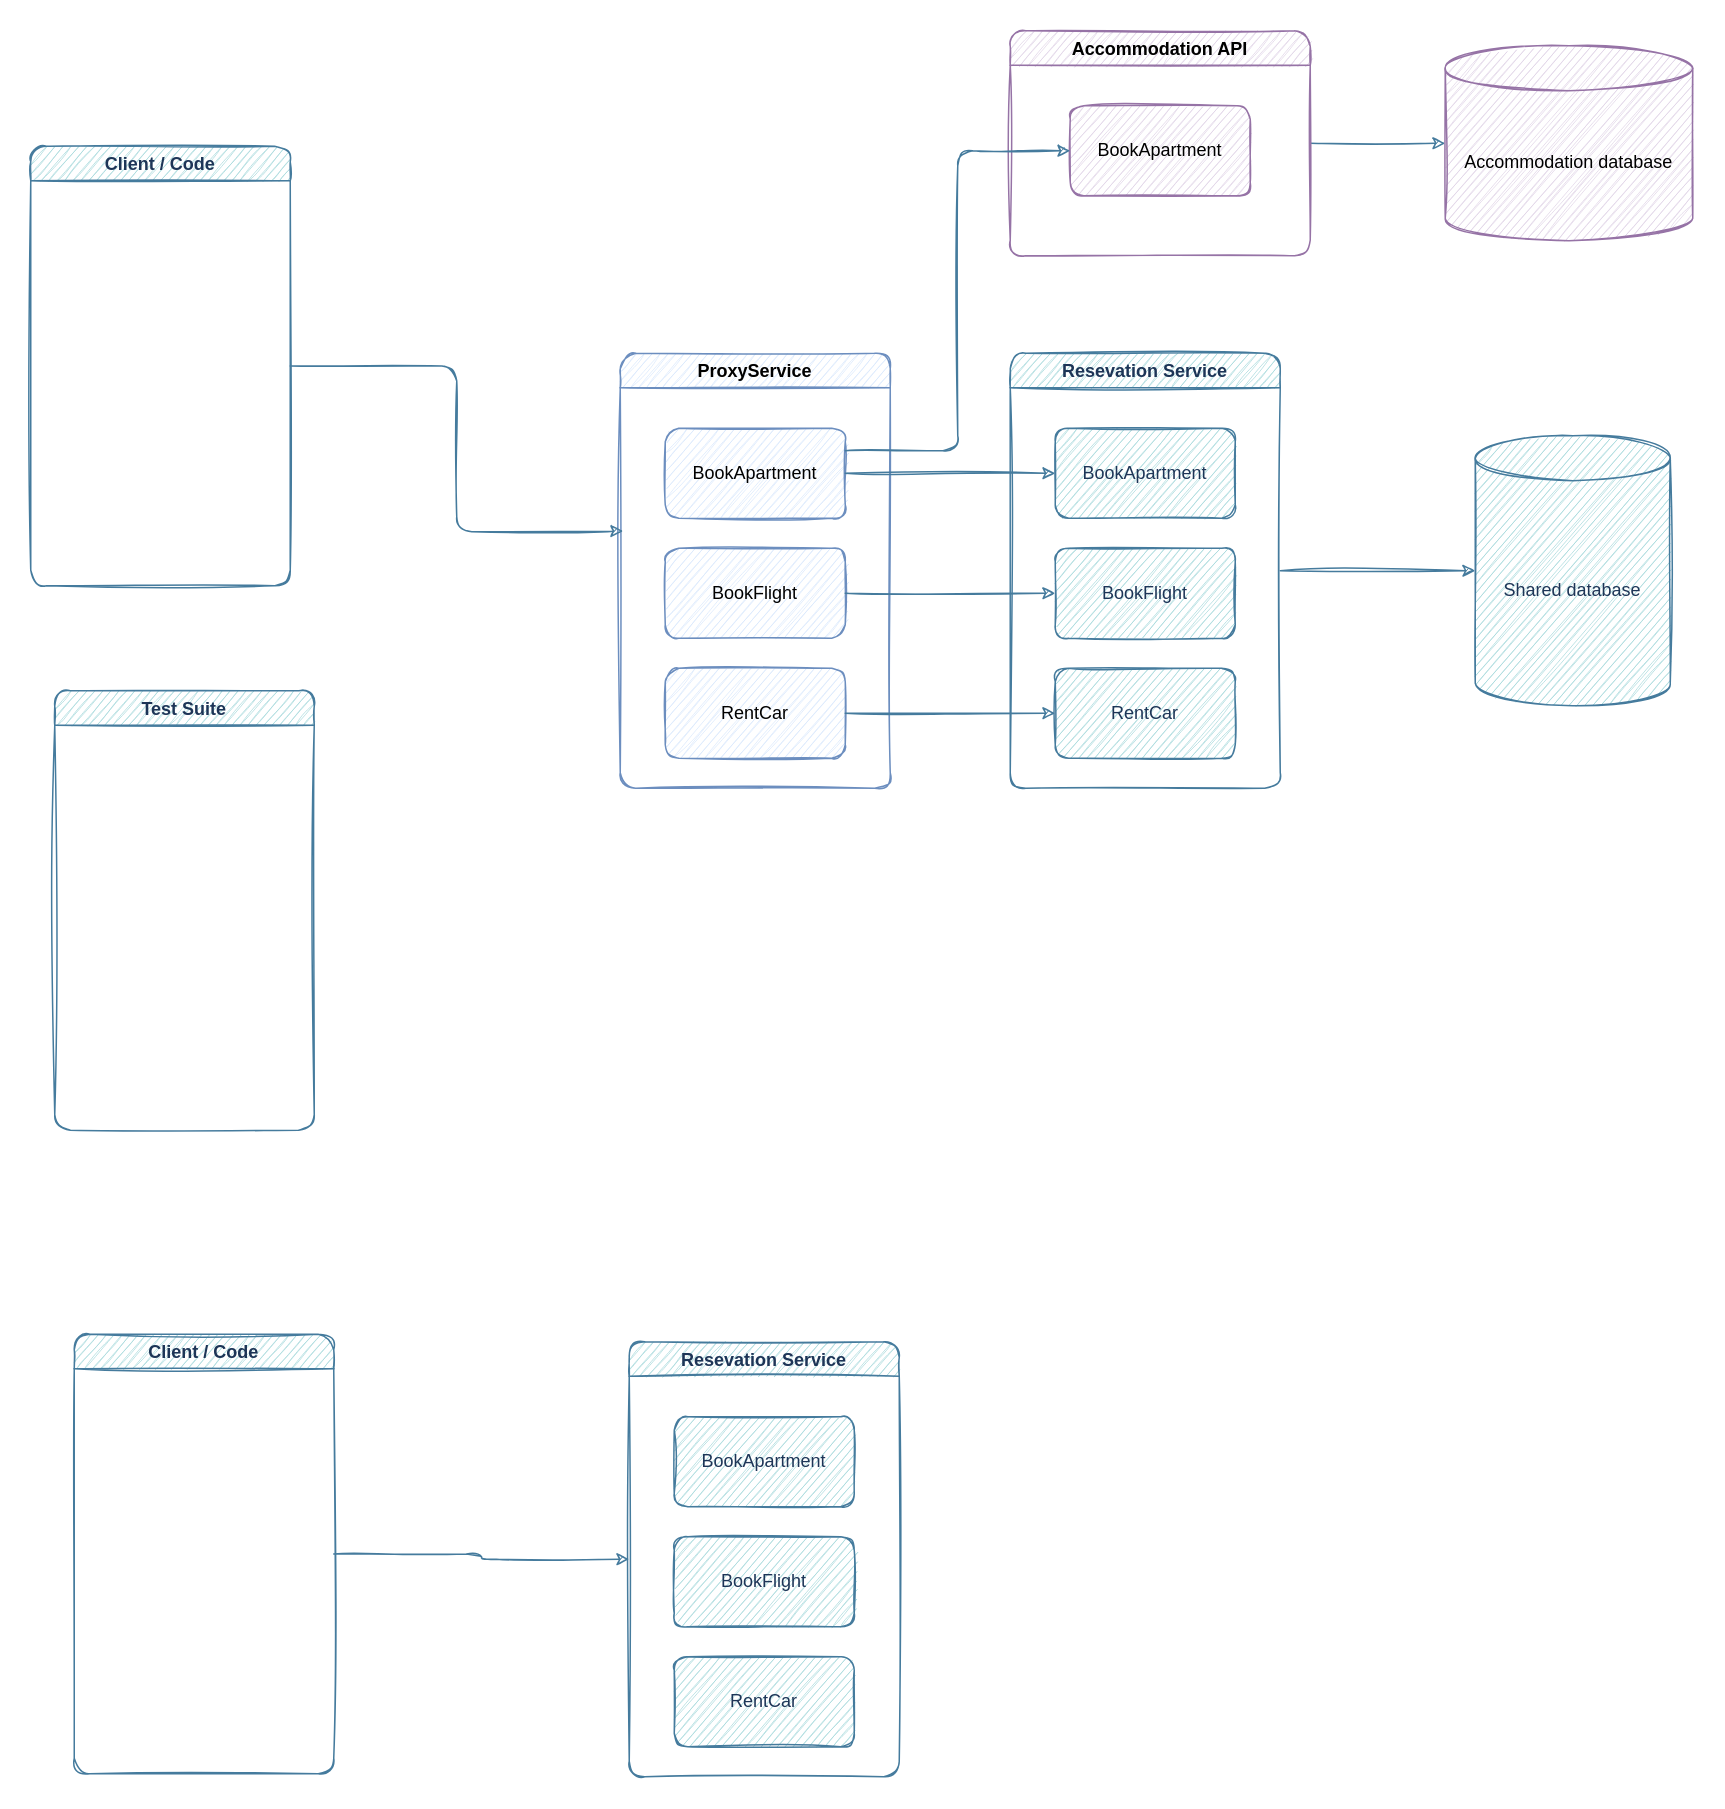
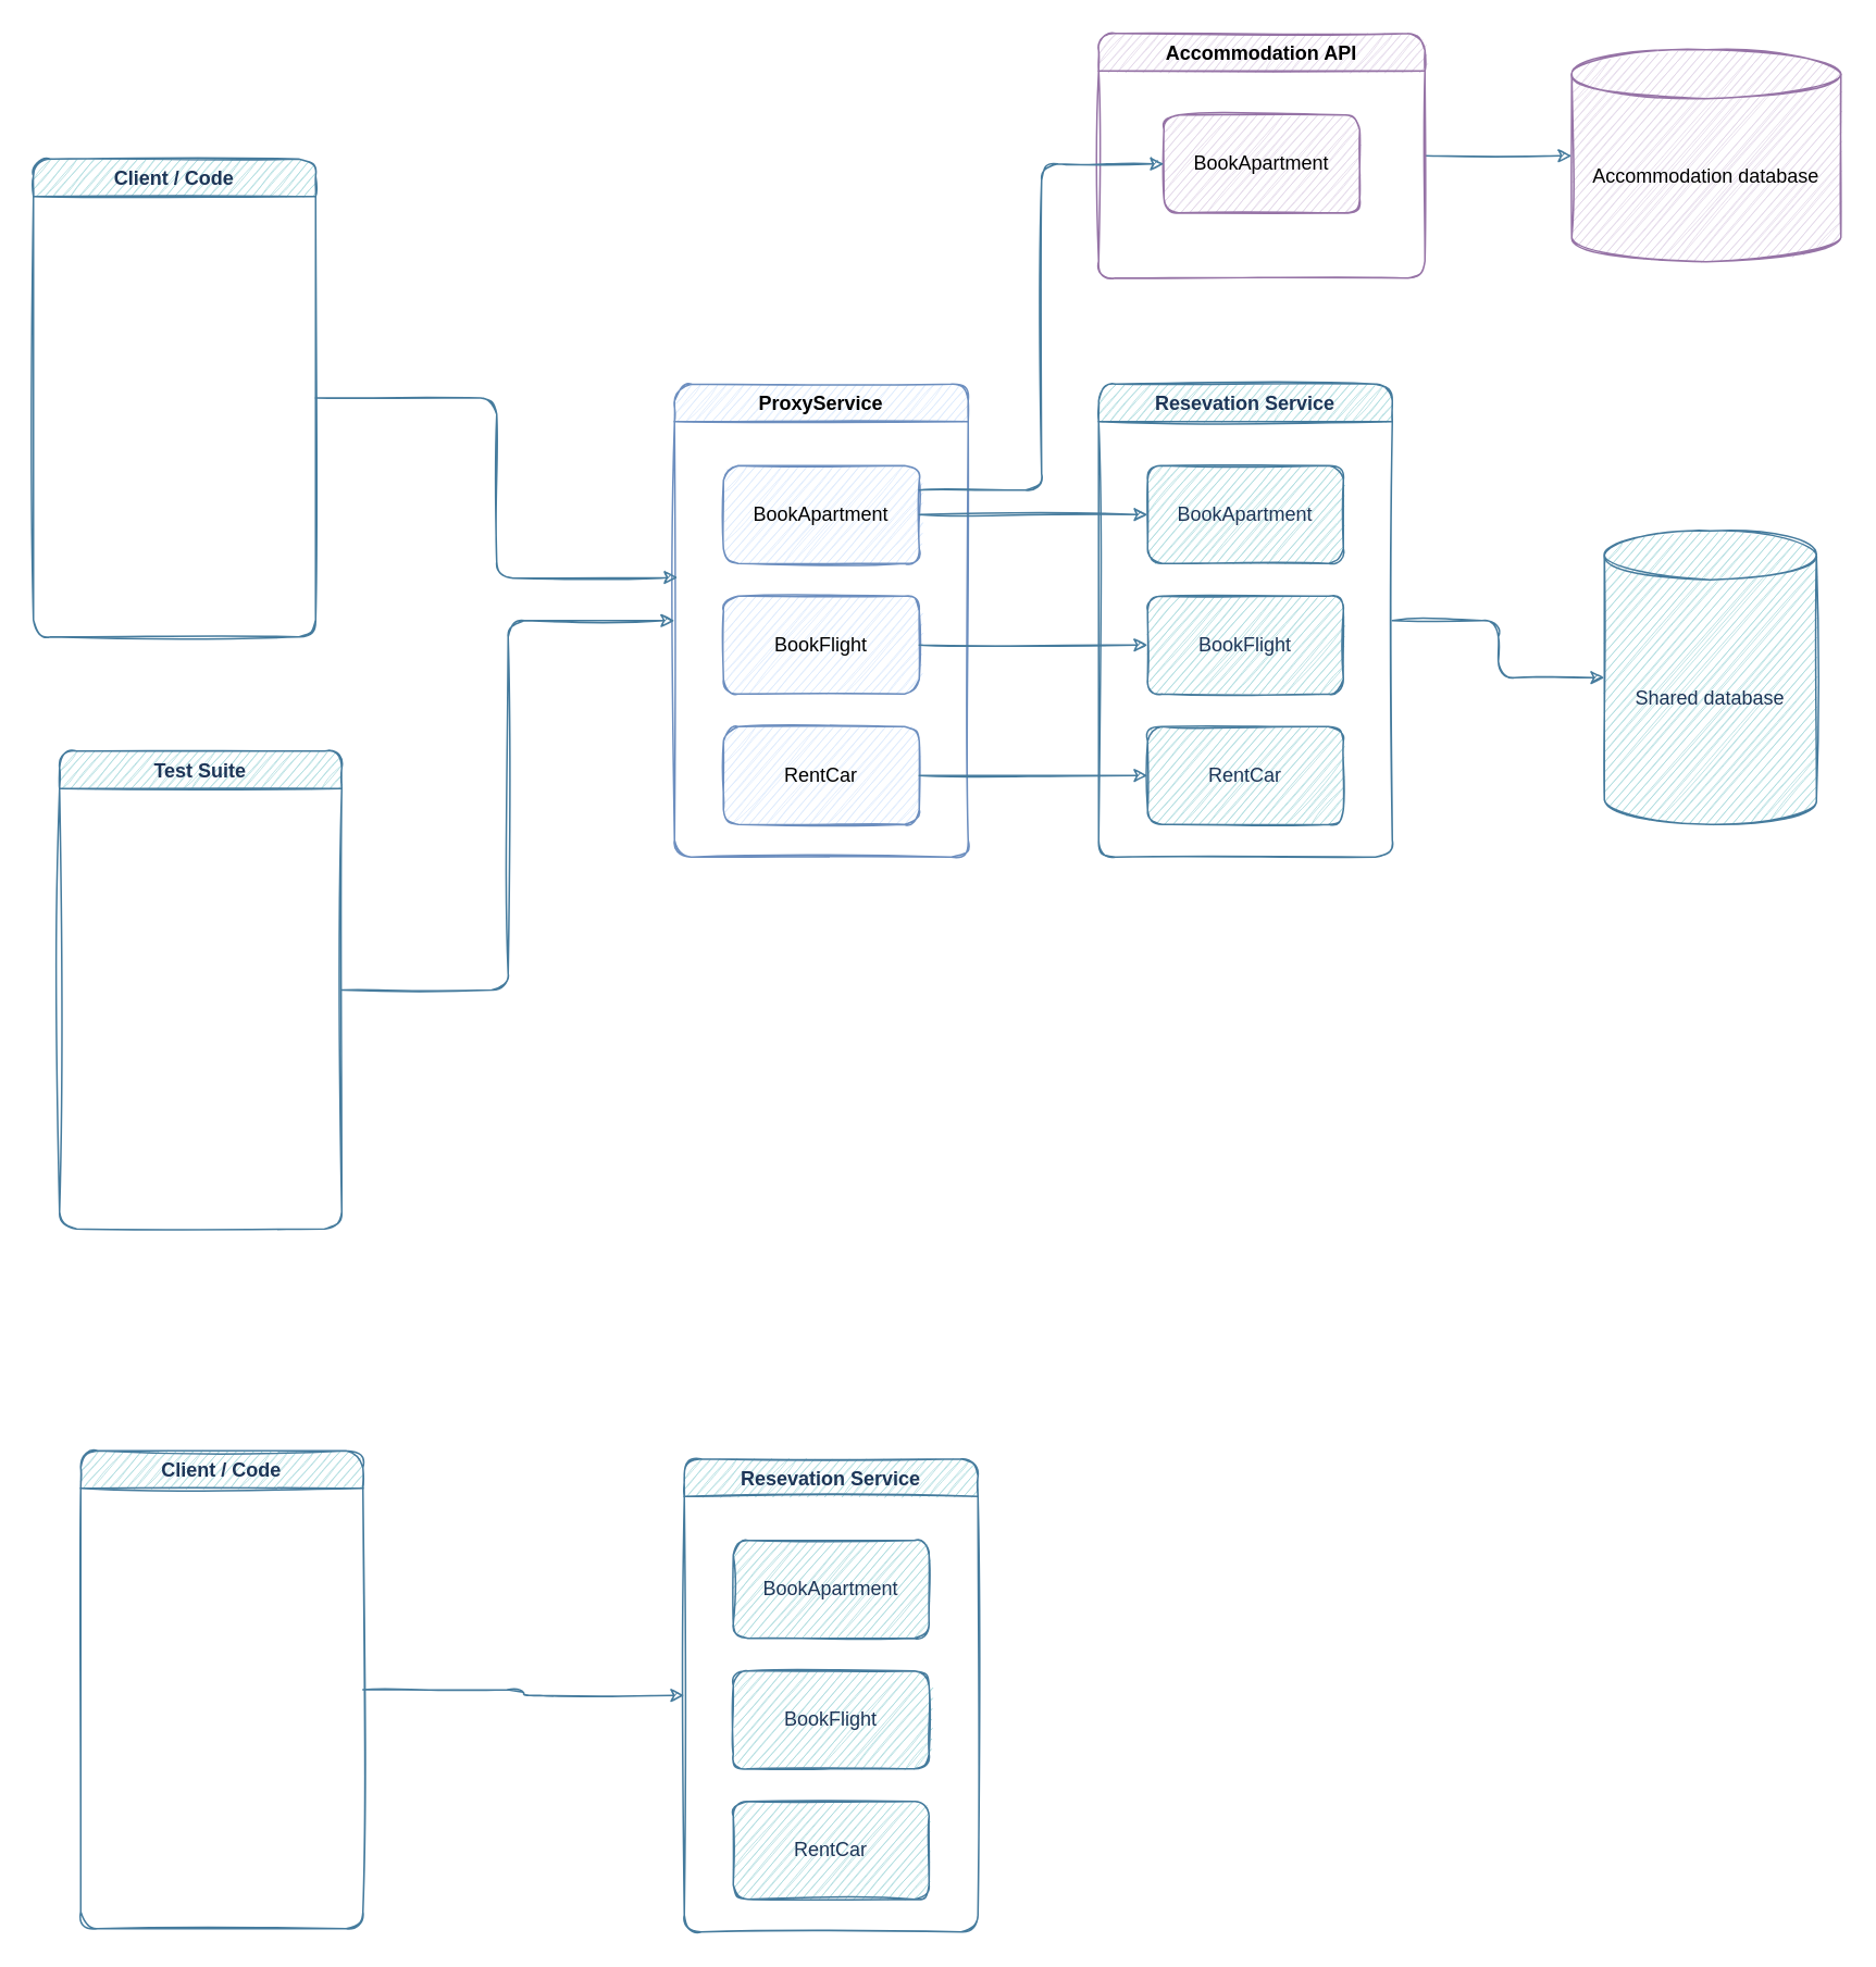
- <mxCell id="19" value="Shared database" style="shape=cylinder3;whiteSpace=wrap;html=1;boundedLbl=1;backgroundOutline=1;size=15;fillColor=#A8DADC;strokeColor=#457B9D;fontColor=#1D3557;rounded=1;sketch=1;" vertex="1" parent="1"><mxGeometry x="983" y="290" width="130" height="180" as="geometry" /></mxCell>
+ <mxCell id="19" value="Shared database" style="shape=cylinder3;whiteSpace=wrap;html=1;boundedLbl=1;backgroundOutline=1;size=15;fillColor=#A8DADC;strokeColor=#457B9D;fontColor=#1D3557;rounded=1;sketch=1;" vertex="1" parent="1"><mxGeometry x="983" y="325" width="130" height="180" as="geometry" /></mxCell>
+ <mxCell id="24" style="edgeStyle=orthogonalEdgeStyle;rounded=1;sketch=1;orthogonalLoop=1;jettySize=auto;html=1;entryX=0;entryY=0.5;entryDx=0;entryDy=0;fontColor=#1D3557;strokeColor=#457B9D;fillColor=#A8DADC;" edge="1" parent="1" source="25" target="11"><mxGeometry relative="1" as="geometry" /></mxCell>
